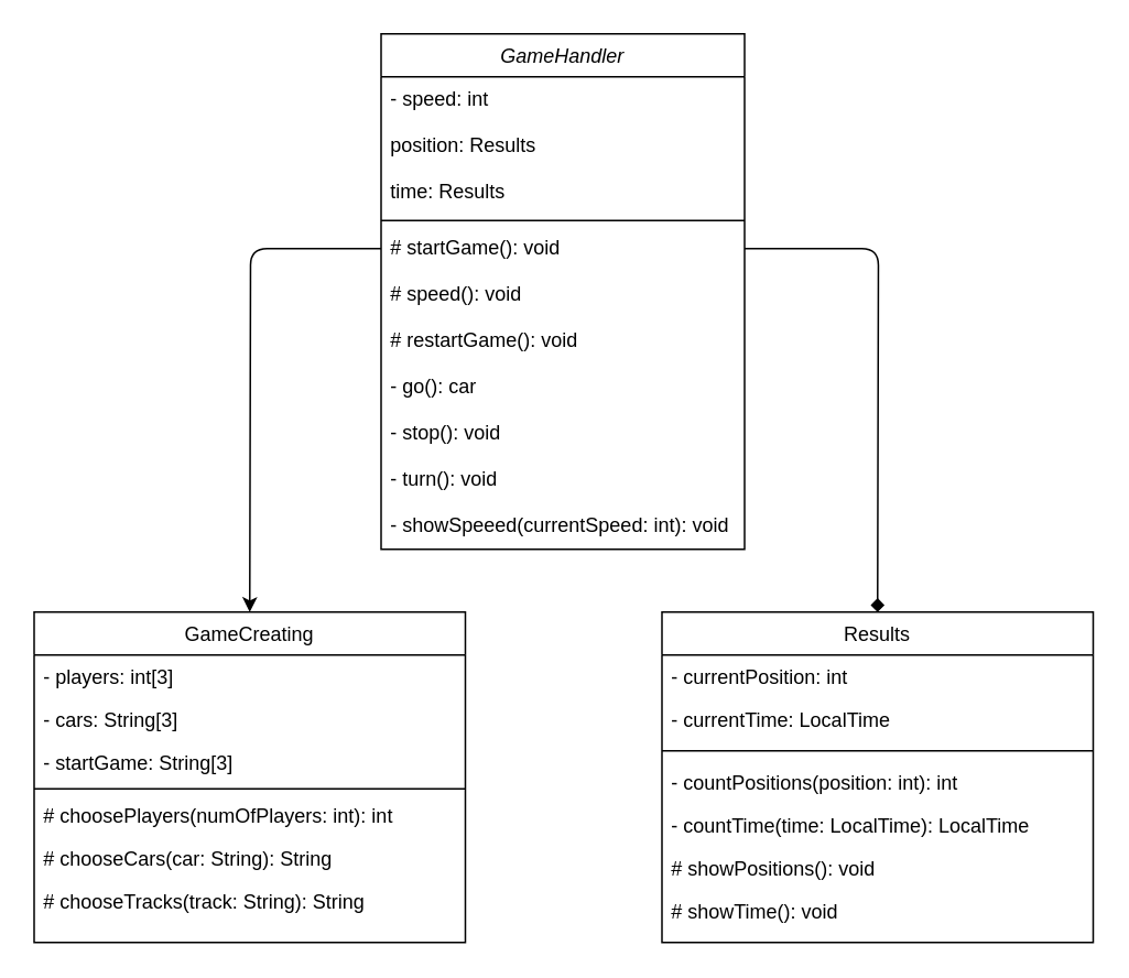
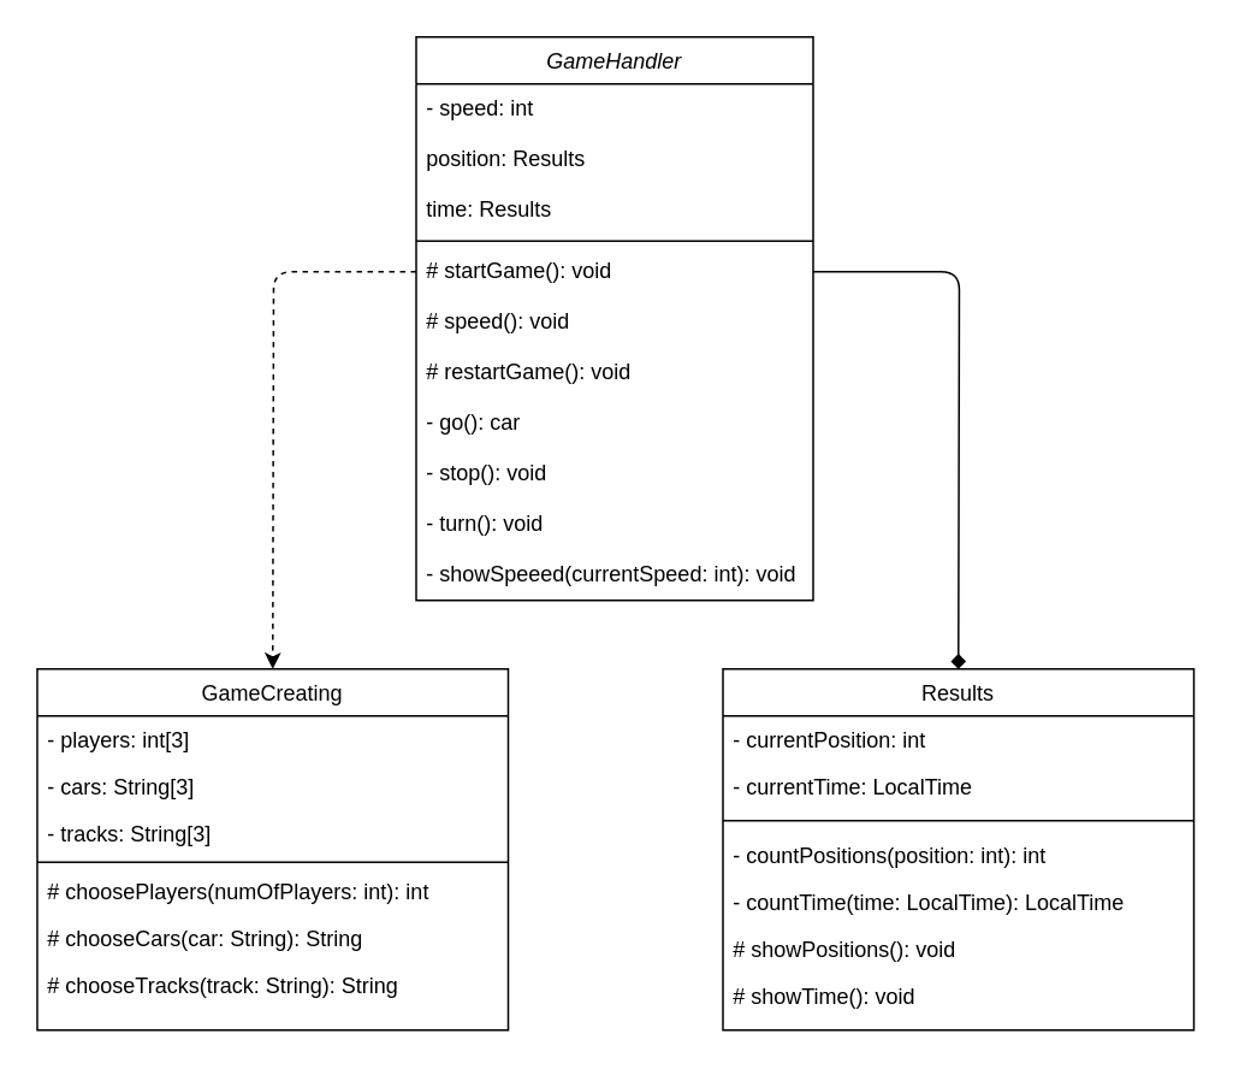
- <mxCell id="30" value="" style="endArrow=classic;html=1;exitX=0;exitY=0.5;exitDx=0;exitDy=0;entryX=0.5;entryY=0;entryDx=0;entryDy=0;" edge="1" parent="1" source="7" target="14"><mxGeometry width="50" height="50" relative="1" as="geometry"><mxPoint x="310" y="420" as="sourcePoint" /><mxPoint x="360" y="370" as="targetPoint" /><Array as="points"><mxPoint x="151" y="150" /></Array></mxGeometry></mxCell>
+ <mxCell id="30" value="" style="endArrow=classic;html=1;exitX=0;exitY=0.5;exitDx=0;exitDy=0;entryX=0.5;entryY=0;entryDx=0;entryDy=0;dashed=1;" edge="1" parent="1" source="7" target="14"><mxGeometry width="50" height="50" relative="1" as="geometry"><mxPoint x="310" y="420" as="sourcePoint" /><mxPoint x="360" y="370" as="targetPoint" /><Array as="points"><mxPoint x="151" y="150" /></Array></mxGeometry></mxCell>
- <mxCell id="17" value="- startGame: String[3]" style="text;align=left;verticalAlign=top;spacingLeft=4;spacingRight=4;overflow=hidden;rotatable=0;points=[[0,0.5],[1,0.5]];portConstraint=eastwest;rounded=0;shadow=0;html=0;" parent="14" vertex="1"><mxGeometry y="78" width="261" height="26" as="geometry" /></mxCell>
+ <mxCell id="17" value="- tracks: String[3]" style="text;align=left;verticalAlign=top;spacingLeft=4;spacingRight=4;overflow=hidden;rotatable=0;points=[[0,0.5],[1,0.5]];portConstraint=eastwest;rounded=0;shadow=0;html=0;" parent="14" vertex="1"><mxGeometry y="78" width="261" height="26" as="geometry" /></mxCell>
